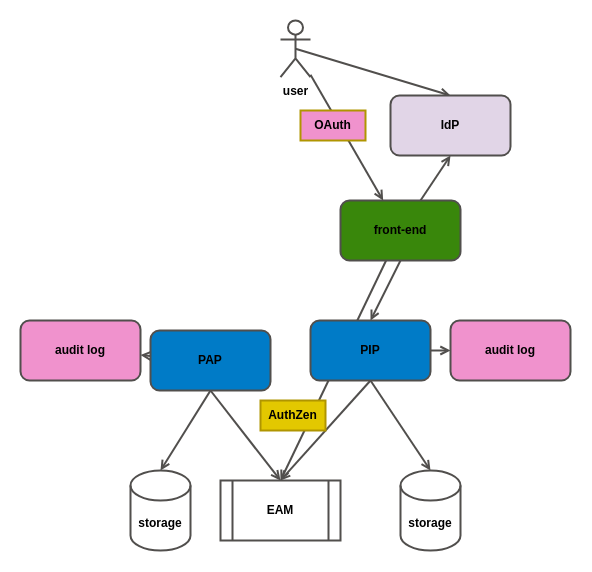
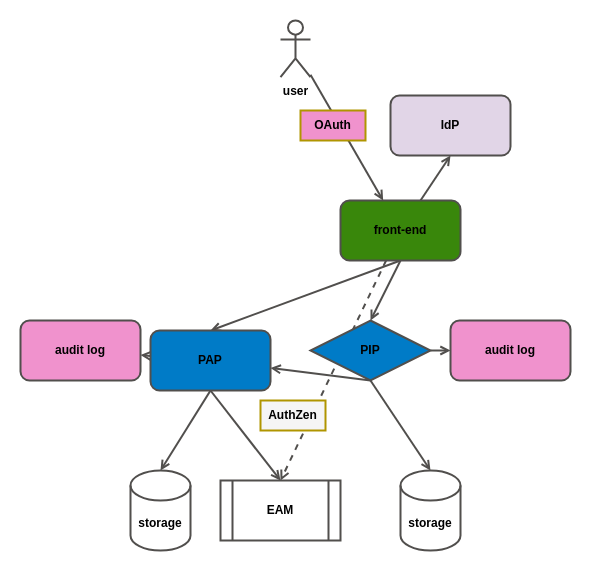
- <mxCell id="9" style="edgeStyle=none;html=1;exitX=0.5;exitY=0.5;exitDx=0;exitDy=0;exitPerimeter=0;entryX=0.5;entryY=0;entryDx=0;entryDy=0;strokeColor=#514F4D;strokeWidth=2;endArrow=open;endFill=0;endSize=6;startSize=6;jumpSize=4;" parent="1" source="10" target="11" edge="1"><mxGeometry relative="1" as="geometry" /></mxCell>
+ <mxCell id="3" style="edgeStyle=none;html=1;exitX=0.5;exitY=1;exitDx=0;exitDy=0;strokeColor=#514F4D;strokeWidth=2;entryX=0.5;entryY=0;entryDx=0;entryDy=0;endArrow=open;endFill=0;endSize=6;startSize=6;jumpSize=4;" parent="1" source="7" target="14" edge="1"><mxGeometry relative="1" as="geometry" /></mxCell>
- <mxCell id="17" value="PIP" style="rounded=1;whiteSpace=wrap;html=1;strokeColor=#514F4D;strokeWidth=2;fontStyle=1;fillColor=light-dark(#007bc7, #ededed);" parent="1" vertex="1"><mxGeometry x="310" y="320" width="120" height="60" as="geometry" /></mxCell>
+ <mxCell id="17" value="PIP" style="rhombus;whiteSpace=wrap;html=1;strokeColor=#514F4D;strokeWidth=2;fontStyle=1;fillColor=light-dark(#007bc7, #ededed);" parent="1" vertex="1"><mxGeometry x="310" y="320" width="120" height="60" as="geometry" /></mxCell>
- <mxCell id="24" value="AuthZen" style="rounded=0;whiteSpace=wrap;html=1;strokeColor=#B09500;strokeWidth=2;fillColor=#e3c800;fontColor=#000000;fontStyle=1" parent="1" vertex="1"><mxGeometry x="260" y="400" width="65" height="30" as="geometry" /></mxCell>
+ <mxCell id="24" value="AuthZen" style="rounded=0;whiteSpace=wrap;html=1;strokeColor=#B09500;strokeWidth=2;fillColor=#f5f5f5;fontColor=#000000;fontStyle=1;" parent="1" vertex="1"><mxGeometry x="260" y="400" width="65" height="30" as="geometry" /></mxCell>
- <mxCell id="6" style="edgeStyle=none;html=1;entryX=0.5;entryY=0;entryDx=0;entryDy=0;strokeColor=#514F4D;strokeWidth=2;endSize=6;startSize=6;endArrow=open;endFill=0;" parent="1" source="7" target="18" edge="1"><mxGeometry relative="1" as="geometry" /></mxCell>
+ <mxCell id="6" style="edgeStyle=none;html=1;entryX=0.5;entryY=0;entryDx=0;entryDy=0;strokeColor=#514F4D;strokeWidth=2;endSize=6;startSize=6;endArrow=open;endFill=0;dashed=1;" parent="1" source="7" target="18" edge="1"><mxGeometry relative="1" as="geometry" /></mxCell>
- <mxCell id="16" style="edgeStyle=none;html=1;entryX=0.5;entryY=0;entryDx=0;entryDy=0;strokeColor=#514F4D;strokeWidth=2;exitX=0.5;exitY=1;exitDx=0;exitDy=0;endArrow=open;endFill=0;endSize=6;startSize=6;jumpSize=4;" parent="1" source="17" target="18" edge="1"><mxGeometry relative="1" as="geometry" /></mxCell>
+ <mxCell id="16" style="edgeStyle=none;html=1;strokeColor=#514F4D;strokeWidth=2;exitX=0.5;exitY=1;exitDx=0;exitDy=0;endArrow=open;endFill=0;endSize=6;startSize=6;jumpSize=4;" parent="1" source="17" target="14" edge="1"><mxGeometry relative="1" as="geometry" /></mxCell>
